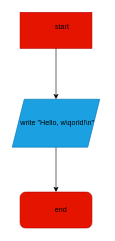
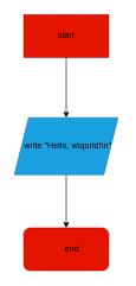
- <mxCell id="4" value="&lt;font&gt;start&lt;/font&gt;" style="text;html=1;align=center;verticalAlign=middle;resizable=0;points=[];autosize=1;strokeColor=none;fillColor=none;" parent="2" vertex="1"><mxGeometry x="45" y="10" width="50" height="30" as="geometry" /></mxCell>
+ <mxCell id="4" value="&lt;font&gt;start&lt;/font&gt;" style="text;html=1;align=center;verticalAlign=middle;resizable=0;points=[];autosize=1;strokeColor=none;fillColor=none;" parent="2" vertex="1"><mxGeometry x="35" y="15" width="50" height="30" as="geometry" /></mxCell>
